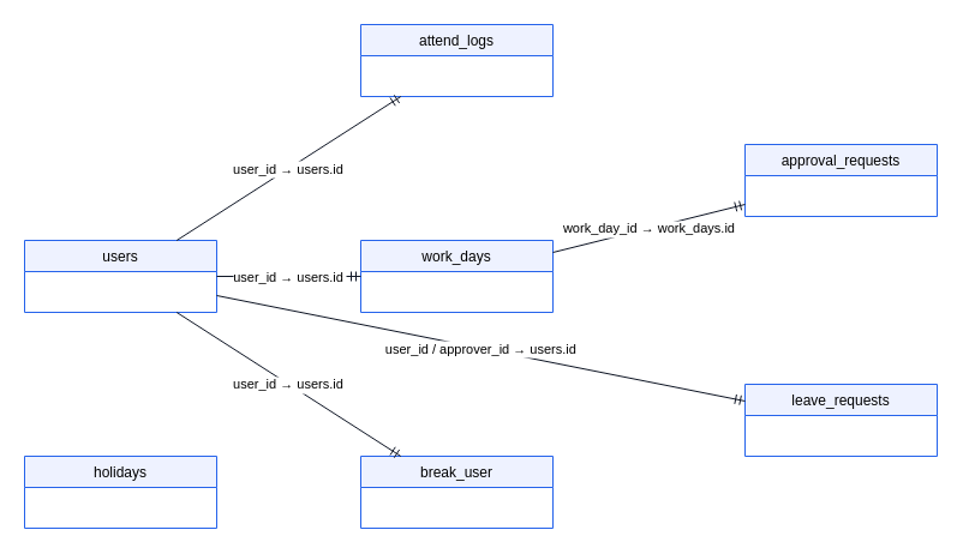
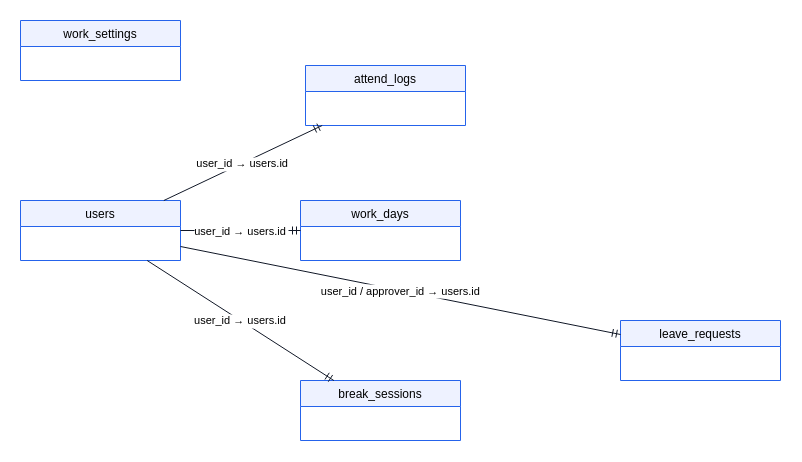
+ <mxCell id="8" value="work_settings" style="shape=swimlane;childLayout=stackLayout;rounded=0;horizontal=1;startSize=26;fillColor=#EEF2FF;strokeColor=#2563EB;fontSize=12;" vertex="1" parent="1"><mxGeometry x="20" y="20" width="160" height="60" as="geometry" /></mxCell>
- <mxCell id="3" value="attend_logs" style="shape=swimlane;childLayout=stackLayout;rounded=0;horizontal=1;startSize=26;fillColor=#EEF2FF;strokeColor=#2563EB;fontSize=12;" vertex="1" parent="1"><mxGeometry x="300" y="20" width="160" height="60" as="geometry" /></mxCell>
+ <mxCell id="3" value="attend_logs" style="shape=swimlane;childLayout=stackLayout;rounded=0;horizontal=1;startSize=26;fillColor=#EEF2FF;strokeColor=#2563EB;fontSize=12;" vertex="1" parent="1"><mxGeometry x="305" y="65" width="160" height="60" as="geometry" /></mxCell>
- <mxCell id="6" value="approval_requests" style="shape=swimlane;childLayout=stackLayout;rounded=0;horizontal=1;startSize=26;fillColor=#EEF2FF;strokeColor=#2563EB;fontSize=12;" vertex="1" parent="1"><mxGeometry x="620" y="120" width="160" height="60" as="geometry" /></mxCell>
- <mxCell id="13" value="work_day_id → work_days.id " style="endArrow=ERcrowfootMany;startArrow=ERmandOne;strokeColor=#111827;fontSize=11;" edge="1" parent="1" source="6" target="4"><mxGeometry relative="1" as="geometry" /></mxCell>
- <mxCell id="5" value="break_user" style="shape=swimlane;childLayout=stackLayout;rounded=0;horizontal=1;startSize=26;fillColor=#EEF2FF;strokeColor=#2563EB;fontSize=12;" vertex="1" parent="1"><mxGeometry x="300" y="380" width="160" height="60" as="geometry" /></mxCell>
+ <mxCell id="5" value="break_sessions" style="shape=swimlane;childLayout=stackLayout;rounded=0;horizontal=1;startSize=26;fillColor=#EEF2FF;strokeColor=#2563EB;fontSize=12;" vertex="1" parent="1"><mxGeometry x="300" y="380" width="160" height="60" as="geometry" /></mxCell>
- <mxCell id="9" value="holidays" style="shape=swimlane;childLayout=stackLayout;rounded=0;horizontal=1;startSize=26;fillColor=#EEF2FF;strokeColor=#2563EB;fontSize=12;" vertex="1" parent="1"><mxGeometry x="20" y="380" width="160" height="60" as="geometry" /></mxCell>
